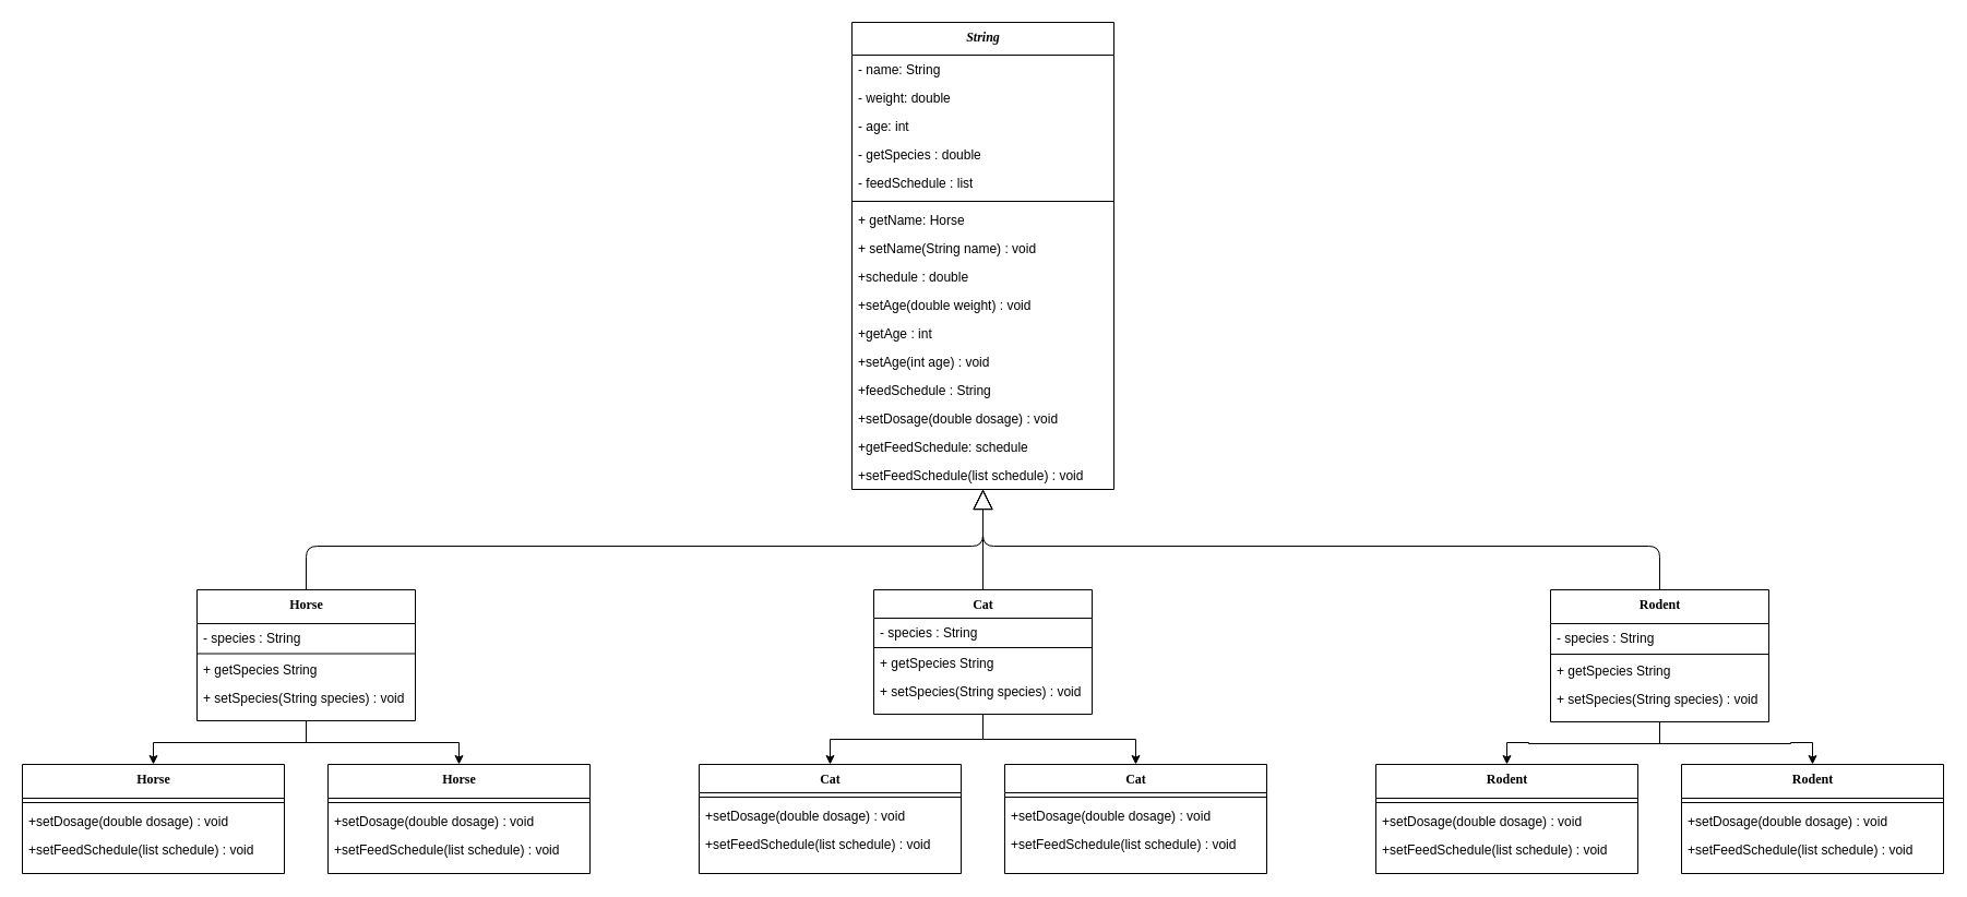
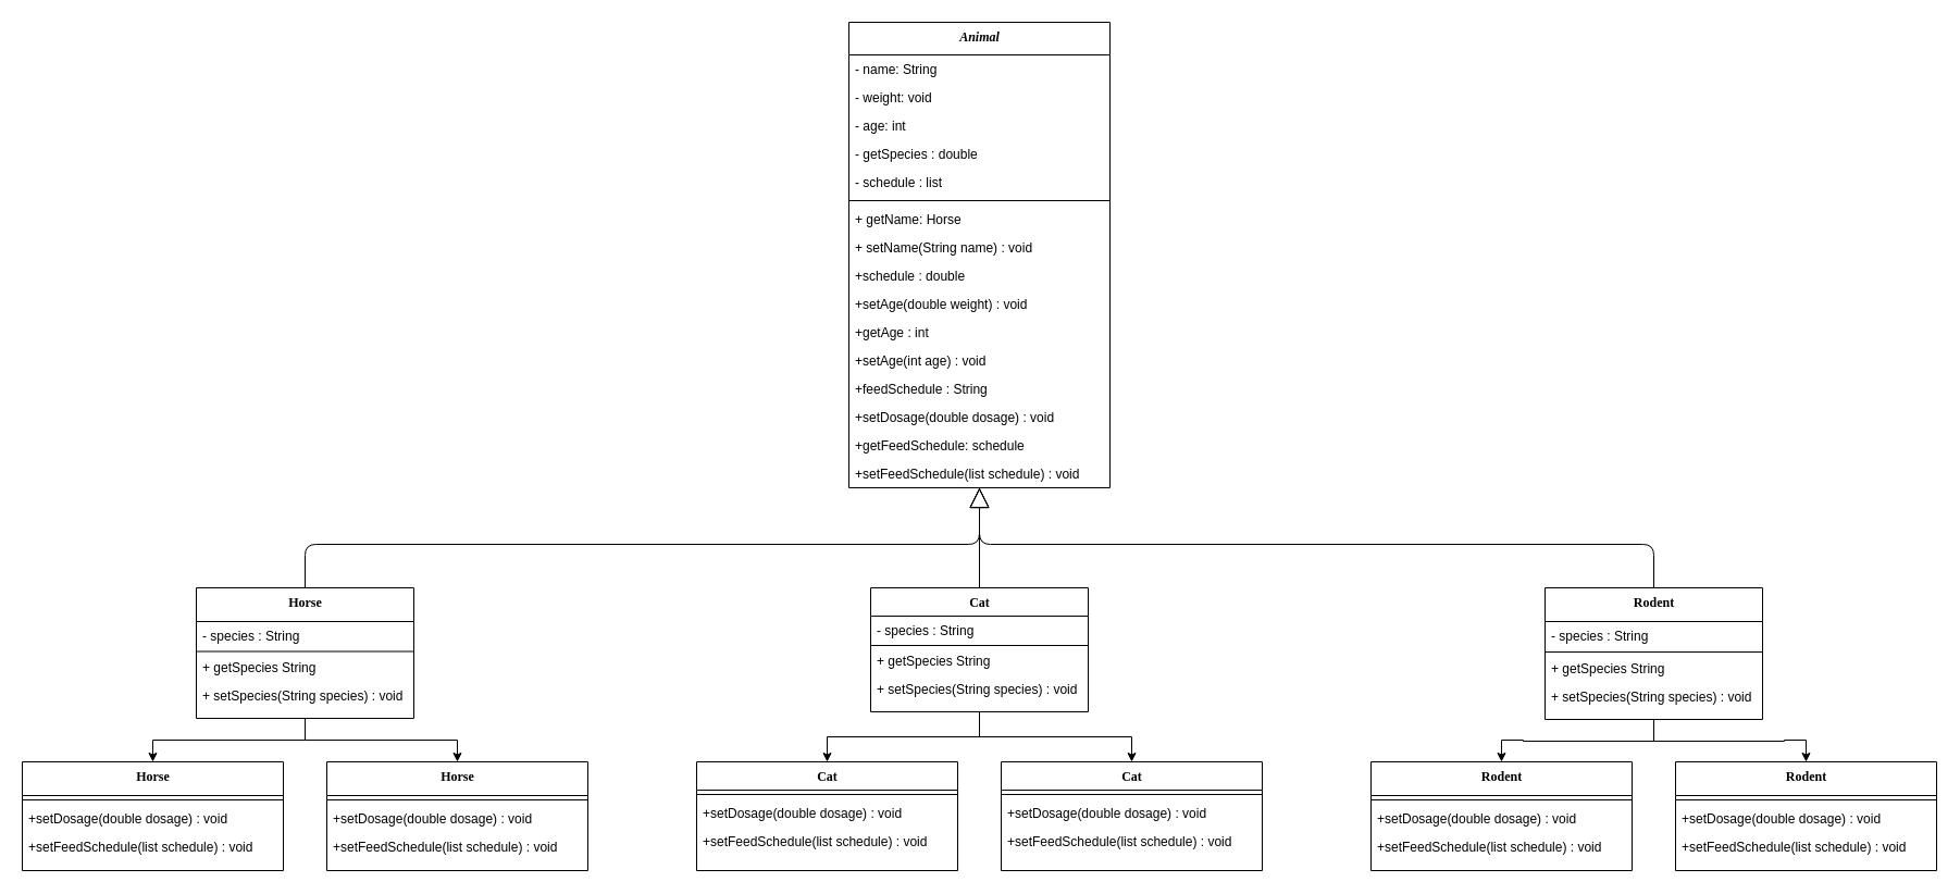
- <mxCell id="2" value="&lt;i&gt;String&lt;/i&gt;" style="swimlane;html=1;fontStyle=1;align=center;verticalAlign=top;childLayout=stackLayout;horizontal=1;startSize=30;horizontalStack=0;resizeParent=1;resizeLast=0;collapsible=1;marginBottom=0;swimlaneFillColor=#ffffff;rounded=0;shadow=0;comic=0;labelBackgroundColor=none;strokeWidth=1;fillColor=none;fontFamily=Verdana;fontSize=12" parent="1" vertex="1"><mxGeometry x="780" y="20" width="240" height="428" as="geometry" /></mxCell>
+ <mxCell id="2" value="&lt;i&gt;Animal&lt;/i&gt;" style="swimlane;html=1;fontStyle=1;align=center;verticalAlign=top;childLayout=stackLayout;horizontal=1;startSize=30;horizontalStack=0;resizeParent=1;resizeLast=0;collapsible=1;marginBottom=0;swimlaneFillColor=#ffffff;rounded=0;shadow=0;comic=0;labelBackgroundColor=none;strokeWidth=1;fillColor=none;fontFamily=Verdana;fontSize=12" parent="1" vertex="1"><mxGeometry x="780" y="20" width="240" height="428" as="geometry" /></mxCell>
- <mxCell id="4" value="- weight: double" style="text;html=1;strokeColor=none;fillColor=none;align=left;verticalAlign=top;spacingLeft=4;spacingRight=4;whiteSpace=wrap;overflow=hidden;rotatable=0;points=[[0,0.5],[1,0.5]];portConstraint=eastwest;" parent="2" vertex="1"><mxGeometry y="56" width="240" height="26" as="geometry" /></mxCell>
+ <mxCell id="4" value="- weight: void" style="text;html=1;strokeColor=none;fillColor=none;align=left;verticalAlign=top;spacingLeft=4;spacingRight=4;whiteSpace=wrap;overflow=hidden;rotatable=0;points=[[0,0.5],[1,0.5]];portConstraint=eastwest;" parent="2" vertex="1"><mxGeometry y="56" width="240" height="26" as="geometry" /></mxCell>
- <mxCell id="7" value="- feedSchedule : list" style="text;html=1;strokeColor=none;fillColor=none;align=left;verticalAlign=top;spacingLeft=4;spacingRight=4;whiteSpace=wrap;overflow=hidden;rotatable=0;points=[[0,0.5],[1,0.5]];portConstraint=eastwest;" vertex="1" parent="2"><mxGeometry y="134" width="240" height="26" as="geometry" /></mxCell>
+ <mxCell id="7" value="- schedule : list" style="text;html=1;strokeColor=none;fillColor=none;align=left;verticalAlign=top;spacingLeft=4;spacingRight=4;whiteSpace=wrap;overflow=hidden;rotatable=0;points=[[0,0.5],[1,0.5]];portConstraint=eastwest;" vertex="1" parent="2"><mxGeometry y="134" width="240" height="26" as="geometry" /></mxCell>
